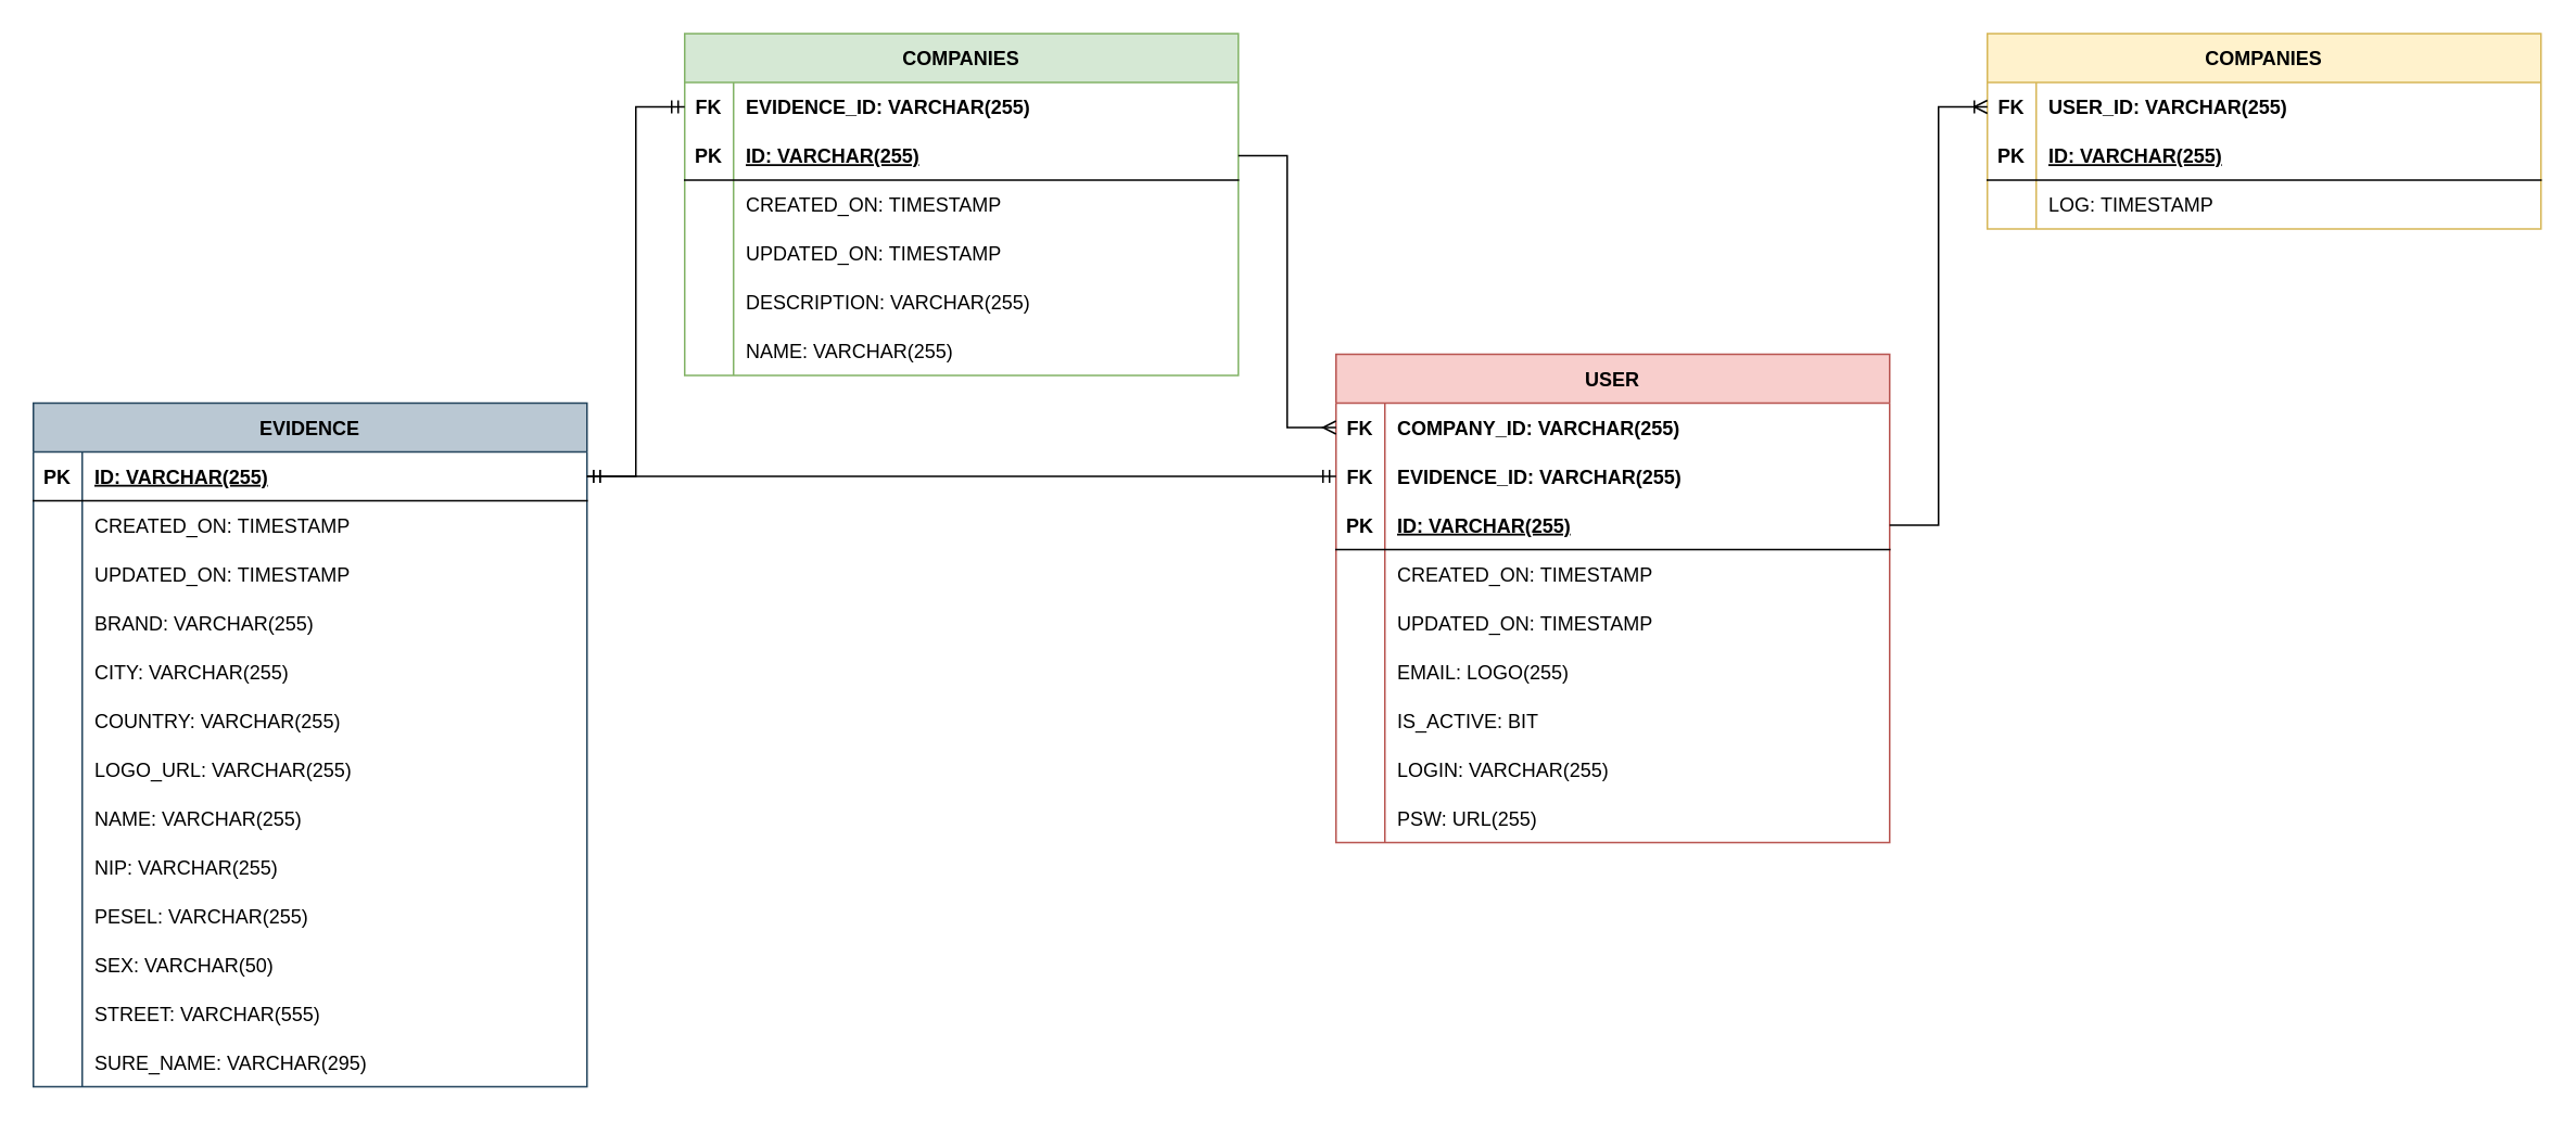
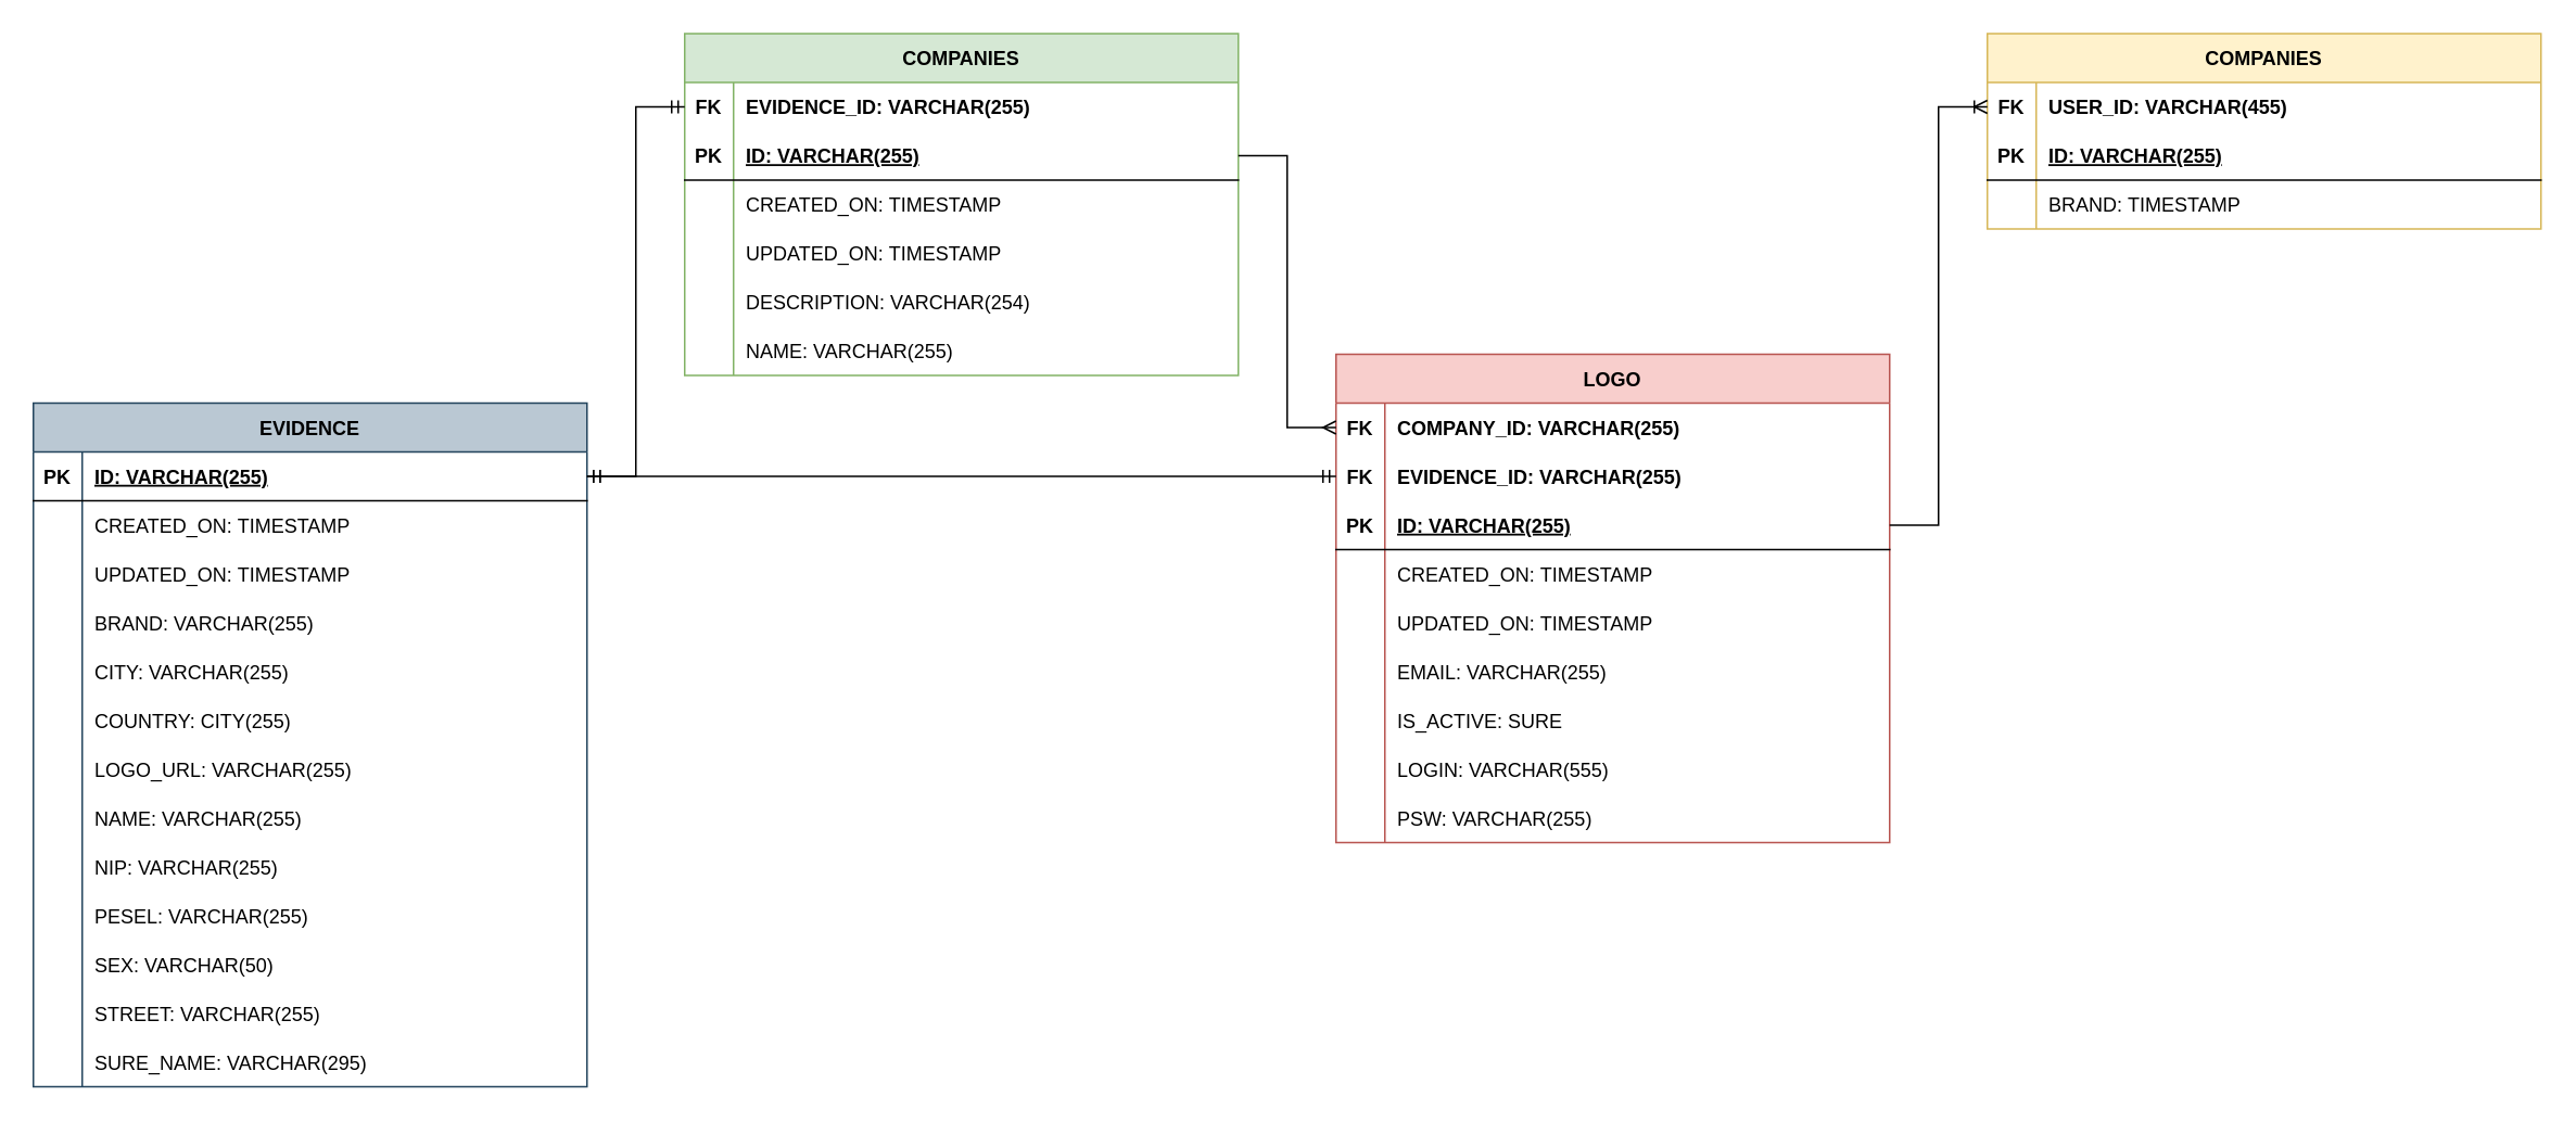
- <mxCell id="95" value="USER_ID: VARCHAR(255)" style="shape=partialRectangle;connectable=0;fillColor=none;top=0;left=0;bottom=0;right=0;align=left;spacingLeft=6;overflow=hidden;fontStyle=1" vertex="1" parent="93"><mxGeometry x="30" width="310" height="30" as="geometry"><mxRectangle width="310" height="30" as="alternateBounds" /></mxGeometry></mxCell>
+ <mxCell id="95" value="USER_ID: VARCHAR(455)" style="shape=partialRectangle;connectable=0;fillColor=none;top=0;left=0;bottom=0;right=0;align=left;spacingLeft=6;overflow=hidden;fontStyle=1" vertex="1" parent="93"><mxGeometry x="30" width="310" height="30" as="geometry"><mxRectangle width="310" height="30" as="alternateBounds" /></mxGeometry></mxCell>
- <mxCell id="101" value="LOG: TIMESTAMP" style="shape=partialRectangle;connectable=0;fillColor=none;top=0;left=0;bottom=0;right=0;align=left;spacingLeft=6;overflow=hidden;" vertex="1" parent="99"><mxGeometry x="30" width="310" height="30" as="geometry"><mxRectangle width="310" height="30" as="alternateBounds" /></mxGeometry></mxCell>
+ <mxCell id="101" value="BRAND: TIMESTAMP" style="shape=partialRectangle;connectable=0;fillColor=none;top=0;left=0;bottom=0;right=0;align=left;spacingLeft=6;overflow=hidden;" vertex="1" parent="99"><mxGeometry x="30" width="310" height="30" as="geometry"><mxRectangle width="310" height="30" as="alternateBounds" /></mxGeometry></mxCell>
- <mxCell id="45" value="DESCRIPTION: VARCHAR(255)" style="shape=partialRectangle;connectable=0;fillColor=none;top=0;left=0;bottom=0;right=0;align=left;spacingLeft=6;overflow=hidden;" vertex="1" parent="43"><mxGeometry x="30" width="310" height="30" as="geometry"><mxRectangle width="310" height="30" as="alternateBounds" /></mxGeometry></mxCell>
+ <mxCell id="45" value="DESCRIPTION: VARCHAR(254)" style="shape=partialRectangle;connectable=0;fillColor=none;top=0;left=0;bottom=0;right=0;align=left;spacingLeft=6;overflow=hidden;" vertex="1" parent="43"><mxGeometry x="30" width="310" height="30" as="geometry"><mxRectangle width="310" height="30" as="alternateBounds" /></mxGeometry></mxCell>
- <mxCell id="2" value="USER" style="shape=table;startSize=30;container=1;collapsible=1;childLayout=tableLayout;fixedRows=1;rowLines=0;fontStyle=1;align=center;resizeLast=1;fillColor=#f8cecc;strokeColor=#b85450;" vertex="1" parent="1"><mxGeometry x="820" y="217" width="340" height="300" as="geometry" /></mxCell>
+ <mxCell id="2" value="LOGO" style="shape=table;startSize=30;container=1;collapsible=1;childLayout=tableLayout;fixedRows=1;rowLines=0;fontStyle=1;align=center;resizeLast=1;fillColor=#f8cecc;strokeColor=#b85450;" vertex="1" parent="1"><mxGeometry x="820" y="217" width="340" height="300" as="geometry" /></mxCell>
- <mxCell id="20" value="EMAIL: LOGO(255)" style="shape=partialRectangle;connectable=0;fillColor=none;top=0;left=0;bottom=0;right=0;align=left;spacingLeft=6;overflow=hidden;" vertex="1" parent="18"><mxGeometry x="30" width="310" height="30" as="geometry"><mxRectangle width="310" height="30" as="alternateBounds" /></mxGeometry></mxCell>
+ <mxCell id="20" value="EMAIL: VARCHAR(255)" style="shape=partialRectangle;connectable=0;fillColor=none;top=0;left=0;bottom=0;right=0;align=left;spacingLeft=6;overflow=hidden;" vertex="1" parent="18"><mxGeometry x="30" width="310" height="30" as="geometry"><mxRectangle width="310" height="30" as="alternateBounds" /></mxGeometry></mxCell>
- <mxCell id="68" value="COUNTRY: VARCHAR(255)" style="shape=partialRectangle;connectable=0;fillColor=none;top=0;left=0;bottom=0;right=0;align=left;spacingLeft=6;overflow=hidden;" vertex="1" parent="66"><mxGeometry x="30" width="310" height="30" as="geometry"><mxRectangle width="310" height="30" as="alternateBounds" /></mxGeometry></mxCell>
+ <mxCell id="68" value="COUNTRY: CITY(255)" style="shape=partialRectangle;connectable=0;fillColor=none;top=0;left=0;bottom=0;right=0;align=left;spacingLeft=6;overflow=hidden;" vertex="1" parent="66"><mxGeometry x="30" width="310" height="30" as="geometry"><mxRectangle width="310" height="30" as="alternateBounds" /></mxGeometry></mxCell>
- <mxCell id="23" value="IS_ACTIVE: BIT" style="shape=partialRectangle;connectable=0;fillColor=none;top=0;left=0;bottom=0;right=0;align=left;spacingLeft=6;overflow=hidden;" vertex="1" parent="21"><mxGeometry x="30" width="310" height="30" as="geometry"><mxRectangle width="310" height="30" as="alternateBounds" /></mxGeometry></mxCell>
+ <mxCell id="23" value="IS_ACTIVE: SURE" style="shape=partialRectangle;connectable=0;fillColor=none;top=0;left=0;bottom=0;right=0;align=left;spacingLeft=6;overflow=hidden;" vertex="1" parent="21"><mxGeometry x="30" width="310" height="30" as="geometry"><mxRectangle width="310" height="30" as="alternateBounds" /></mxGeometry></mxCell>
- <mxCell id="26" value="LOGIN: VARCHAR(255)" style="shape=partialRectangle;connectable=0;fillColor=none;top=0;left=0;bottom=0;right=0;align=left;spacingLeft=6;overflow=hidden;" vertex="1" parent="24"><mxGeometry x="30" width="310" height="30" as="geometry"><mxRectangle width="310" height="30" as="alternateBounds" /></mxGeometry></mxCell>
+ <mxCell id="26" value="LOGIN: VARCHAR(555)" style="shape=partialRectangle;connectable=0;fillColor=none;top=0;left=0;bottom=0;right=0;align=left;spacingLeft=6;overflow=hidden;" vertex="1" parent="24"><mxGeometry x="30" width="310" height="30" as="geometry"><mxRectangle width="310" height="30" as="alternateBounds" /></mxGeometry></mxCell>
- <mxCell id="29" value="PSW: URL(255)" style="shape=partialRectangle;connectable=0;fillColor=none;top=0;left=0;bottom=0;right=0;align=left;spacingLeft=6;overflow=hidden;" vertex="1" parent="27"><mxGeometry x="30" width="310" height="30" as="geometry"><mxRectangle width="310" height="30" as="alternateBounds" /></mxGeometry></mxCell>
+ <mxCell id="29" value="PSW: VARCHAR(255)" style="shape=partialRectangle;connectable=0;fillColor=none;top=0;left=0;bottom=0;right=0;align=left;spacingLeft=6;overflow=hidden;" vertex="1" parent="27"><mxGeometry x="30" width="310" height="30" as="geometry"><mxRectangle width="310" height="30" as="alternateBounds" /></mxGeometry></mxCell>
- <mxCell id="86" value="STREET: VARCHAR(555)" style="shape=partialRectangle;connectable=0;fillColor=none;top=0;left=0;bottom=0;right=0;align=left;spacingLeft=6;overflow=hidden;" vertex="1" parent="84"><mxGeometry x="30" width="310" height="30" as="geometry"><mxRectangle width="310" height="30" as="alternateBounds" /></mxGeometry></mxCell>
+ <mxCell id="86" value="STREET: VARCHAR(255)" style="shape=partialRectangle;connectable=0;fillColor=none;top=0;left=0;bottom=0;right=0;align=left;spacingLeft=6;overflow=hidden;" vertex="1" parent="84"><mxGeometry x="30" width="310" height="30" as="geometry"><mxRectangle width="310" height="30" as="alternateBounds" /></mxGeometry></mxCell>
